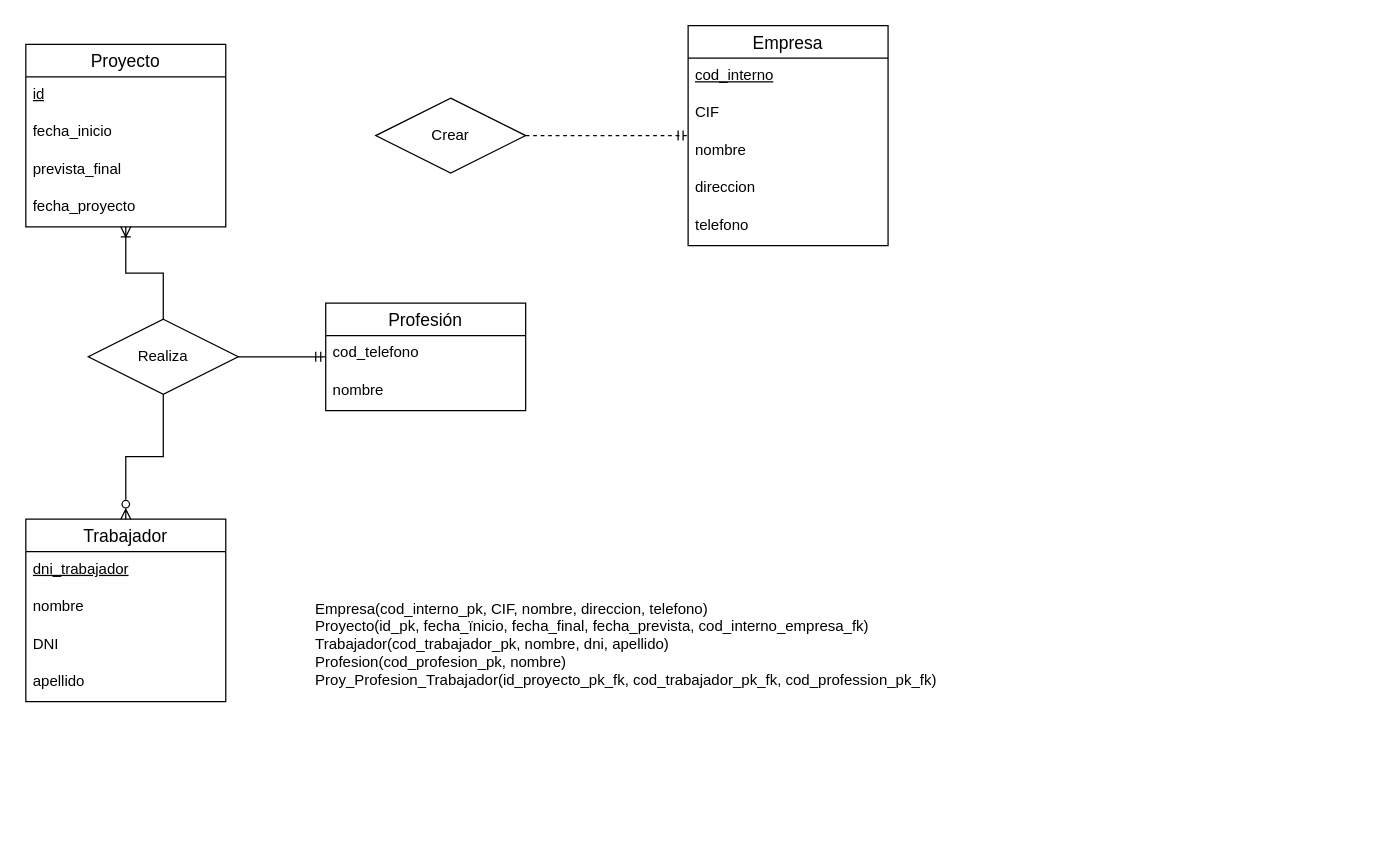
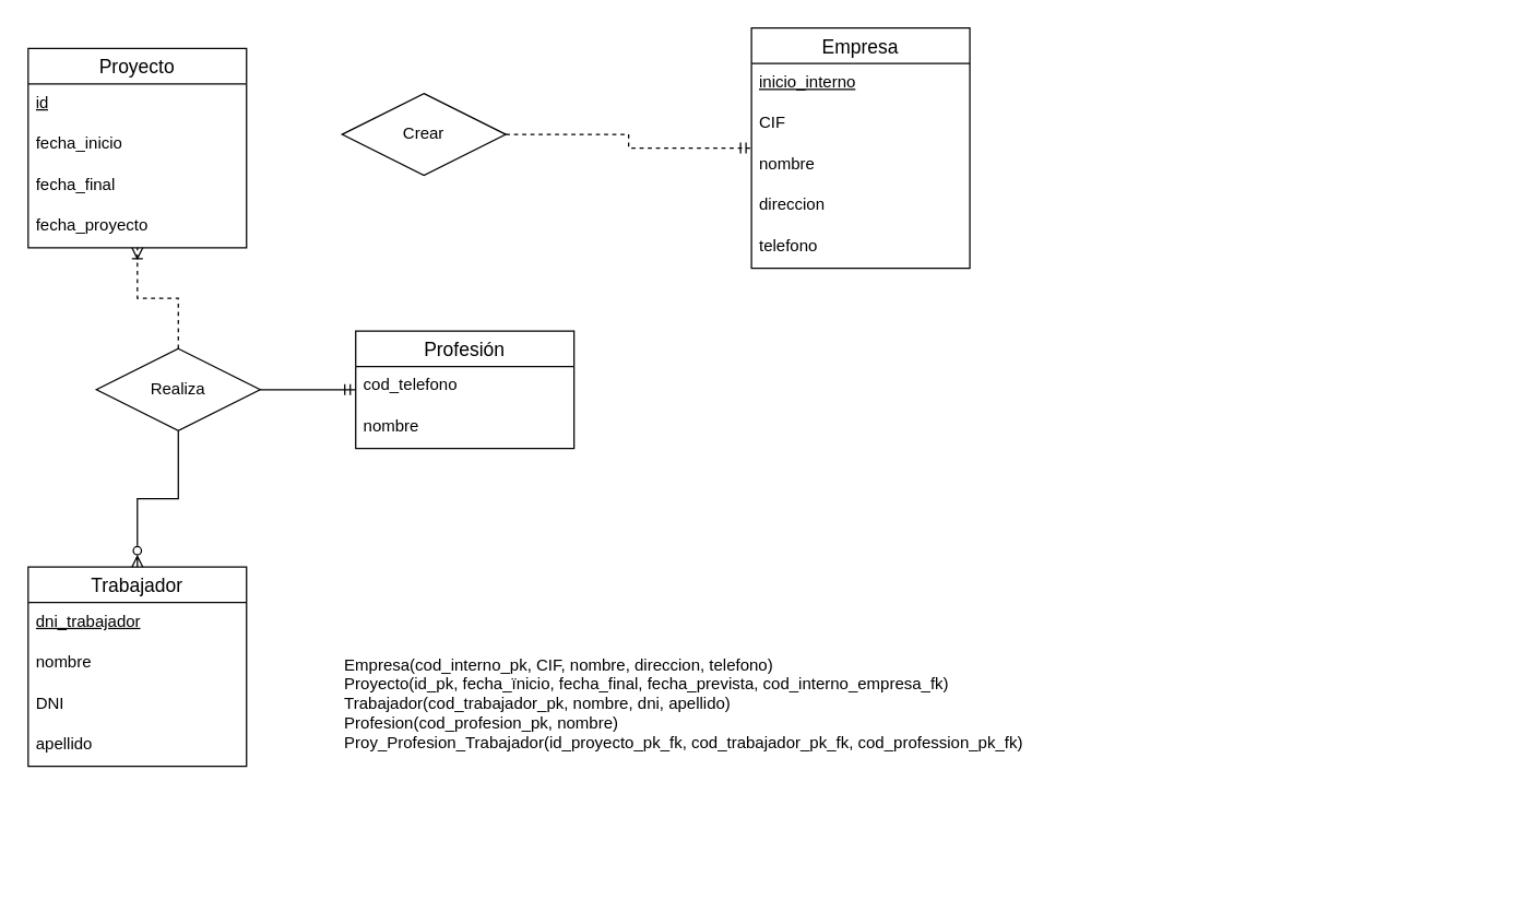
- <mxCell id="8" value="&lt;u&gt;cod_interno&lt;/u&gt;" style="text;strokeColor=none;fillColor=none;spacingLeft=4;spacingRight=4;overflow=hidden;rotatable=0;points=[[0,0.5],[1,0.5]];portConstraint=eastwest;fontSize=12;whiteSpace=wrap;html=1;" parent="7" vertex="1"><mxGeometry y="26" width="160" height="30" as="geometry" /></mxCell>
+ <mxCell id="8" value="&lt;u&gt;inicio_interno&lt;/u&gt;" style="text;strokeColor=none;fillColor=none;spacingLeft=4;spacingRight=4;overflow=hidden;rotatable=0;points=[[0,0.5],[1,0.5]];portConstraint=eastwest;fontSize=12;whiteSpace=wrap;html=1;" parent="7" vertex="1"><mxGeometry y="26" width="160" height="30" as="geometry" /></mxCell>
- <mxCell id="19" value="Crear" style="shape=rhombus;perimeter=rhombusPerimeter;whiteSpace=wrap;html=1;align=center;" parent="1" vertex="1"><mxGeometry x="300" y="78" width="120" height="60" as="geometry" /></mxCell>
+ <mxCell id="19" value="Crear" style="shape=rhombus;perimeter=rhombusPerimeter;whiteSpace=wrap;html=1;align=center;" parent="1" vertex="1"><mxGeometry x="250" y="68" width="120" height="60" as="geometry" /></mxCell>
- <mxCell id="5" value="prevista_final" style="text;strokeColor=none;fillColor=none;spacingLeft=4;spacingRight=4;overflow=hidden;rotatable=0;points=[[0,0.5],[1,0.5]];portConstraint=eastwest;fontSize=12;whiteSpace=wrap;html=1;" parent="2" vertex="1"><mxGeometry y="86" width="160" height="30" as="geometry" /></mxCell>
+ <mxCell id="5" value="fecha_final" style="text;strokeColor=none;fillColor=none;spacingLeft=4;spacingRight=4;overflow=hidden;rotatable=0;points=[[0,0.5],[1,0.5]];portConstraint=eastwest;fontSize=12;whiteSpace=wrap;html=1;" parent="2" vertex="1"><mxGeometry y="86" width="160" height="30" as="geometry" /></mxCell>
- <mxCell id="20" style="edgeStyle=orthogonalEdgeStyle;rounded=0;orthogonalLoop=1;jettySize=auto;html=1;exitX=0.5;exitY=0;exitDx=0;exitDy=0;endArrow=ERoneToMany;endFill=0;" parent="1" source="23" target="2" edge="1"><mxGeometry relative="1" as="geometry" /></mxCell>
+ <mxCell id="20" style="edgeStyle=orthogonalEdgeStyle;rounded=0;orthogonalLoop=1;jettySize=auto;html=1;exitX=0.5;exitY=0;exitDx=0;exitDy=0;endArrow=ERoneToMany;endFill=0;dashed=1;" parent="1" source="23" target="2" edge="1"><mxGeometry relative="1" as="geometry" /></mxCell>
